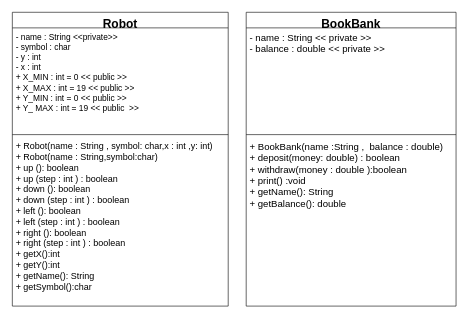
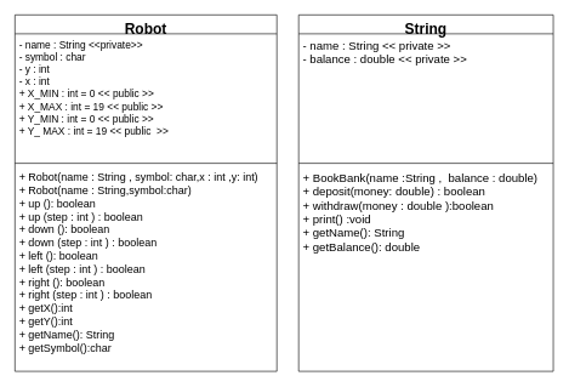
- <mxCell id="6" value="BookBank" style="swimlane;fontStyle=1;align=center;verticalAlign=top;childLayout=stackLayout;horizontal=1;startSize=26;horizontalStack=0;resizeParent=1;resizeParentMax=0;resizeLast=0;collapsible=1;marginBottom=0;fontSize=20;" vertex="1" parent="1"><mxGeometry x="410" y="20" width="350" height="490" as="geometry" /></mxCell>
+ <mxCell id="6" value="String" style="swimlane;fontStyle=1;align=center;verticalAlign=top;childLayout=stackLayout;horizontal=1;startSize=26;horizontalStack=0;resizeParent=1;resizeParentMax=0;resizeLast=0;collapsible=1;marginBottom=0;fontSize=20;" vertex="1" parent="1"><mxGeometry x="410" y="20" width="350" height="490" as="geometry" /></mxCell>
